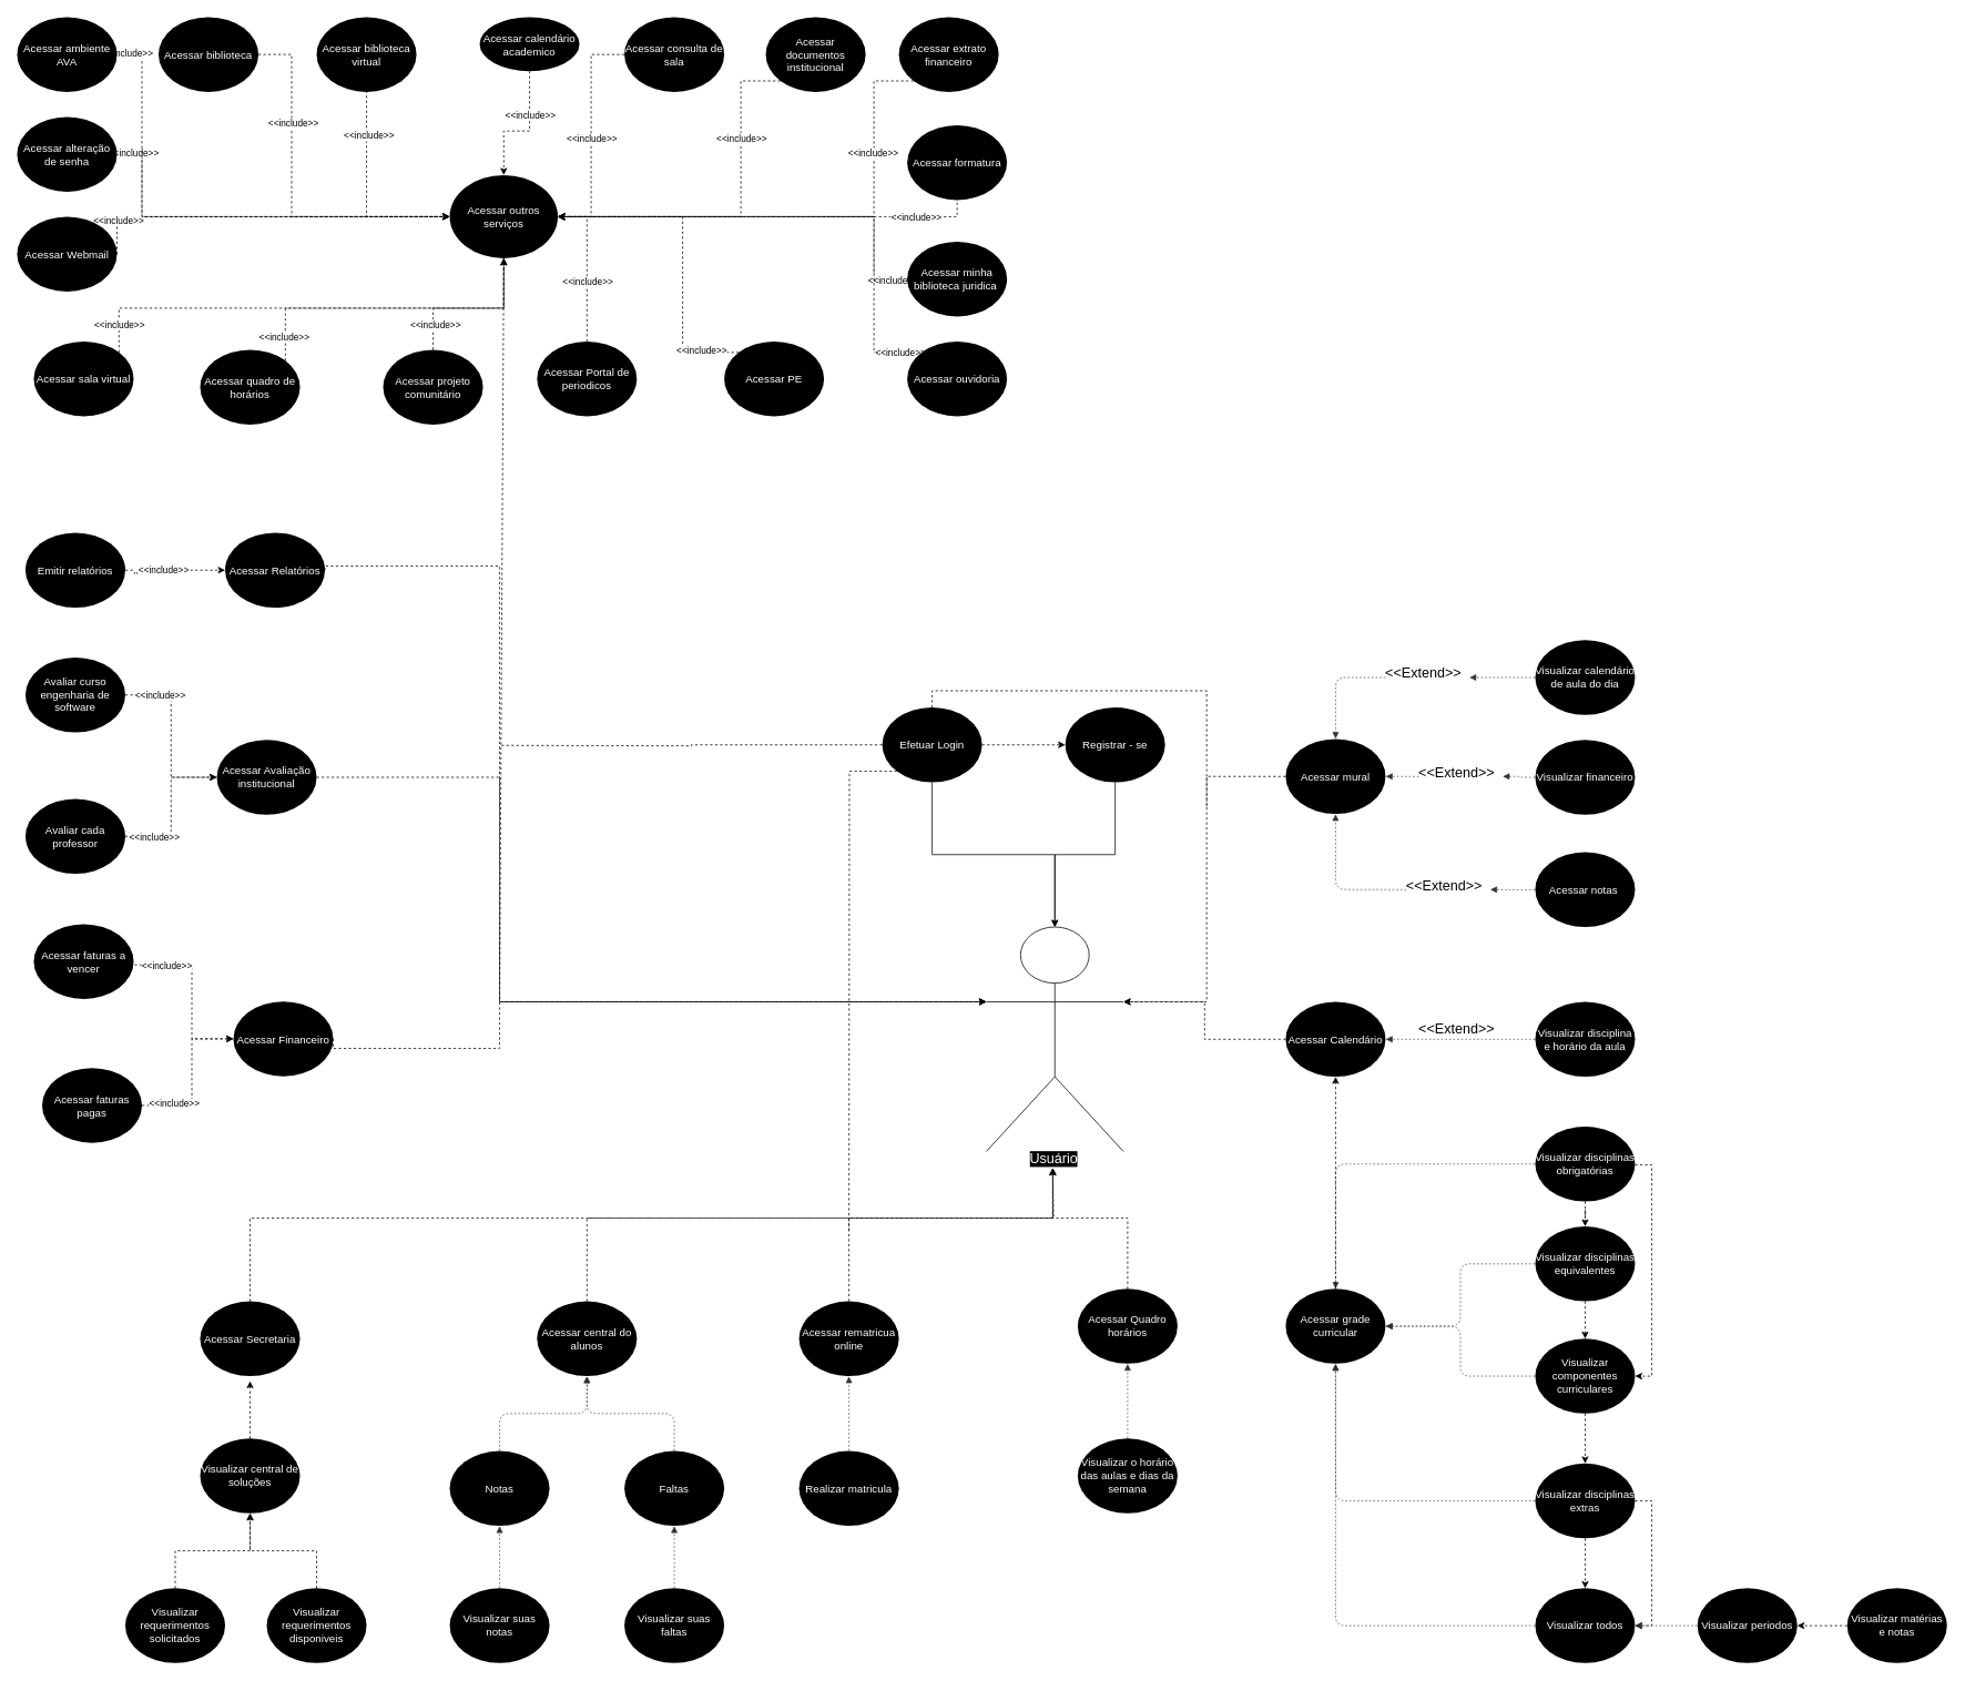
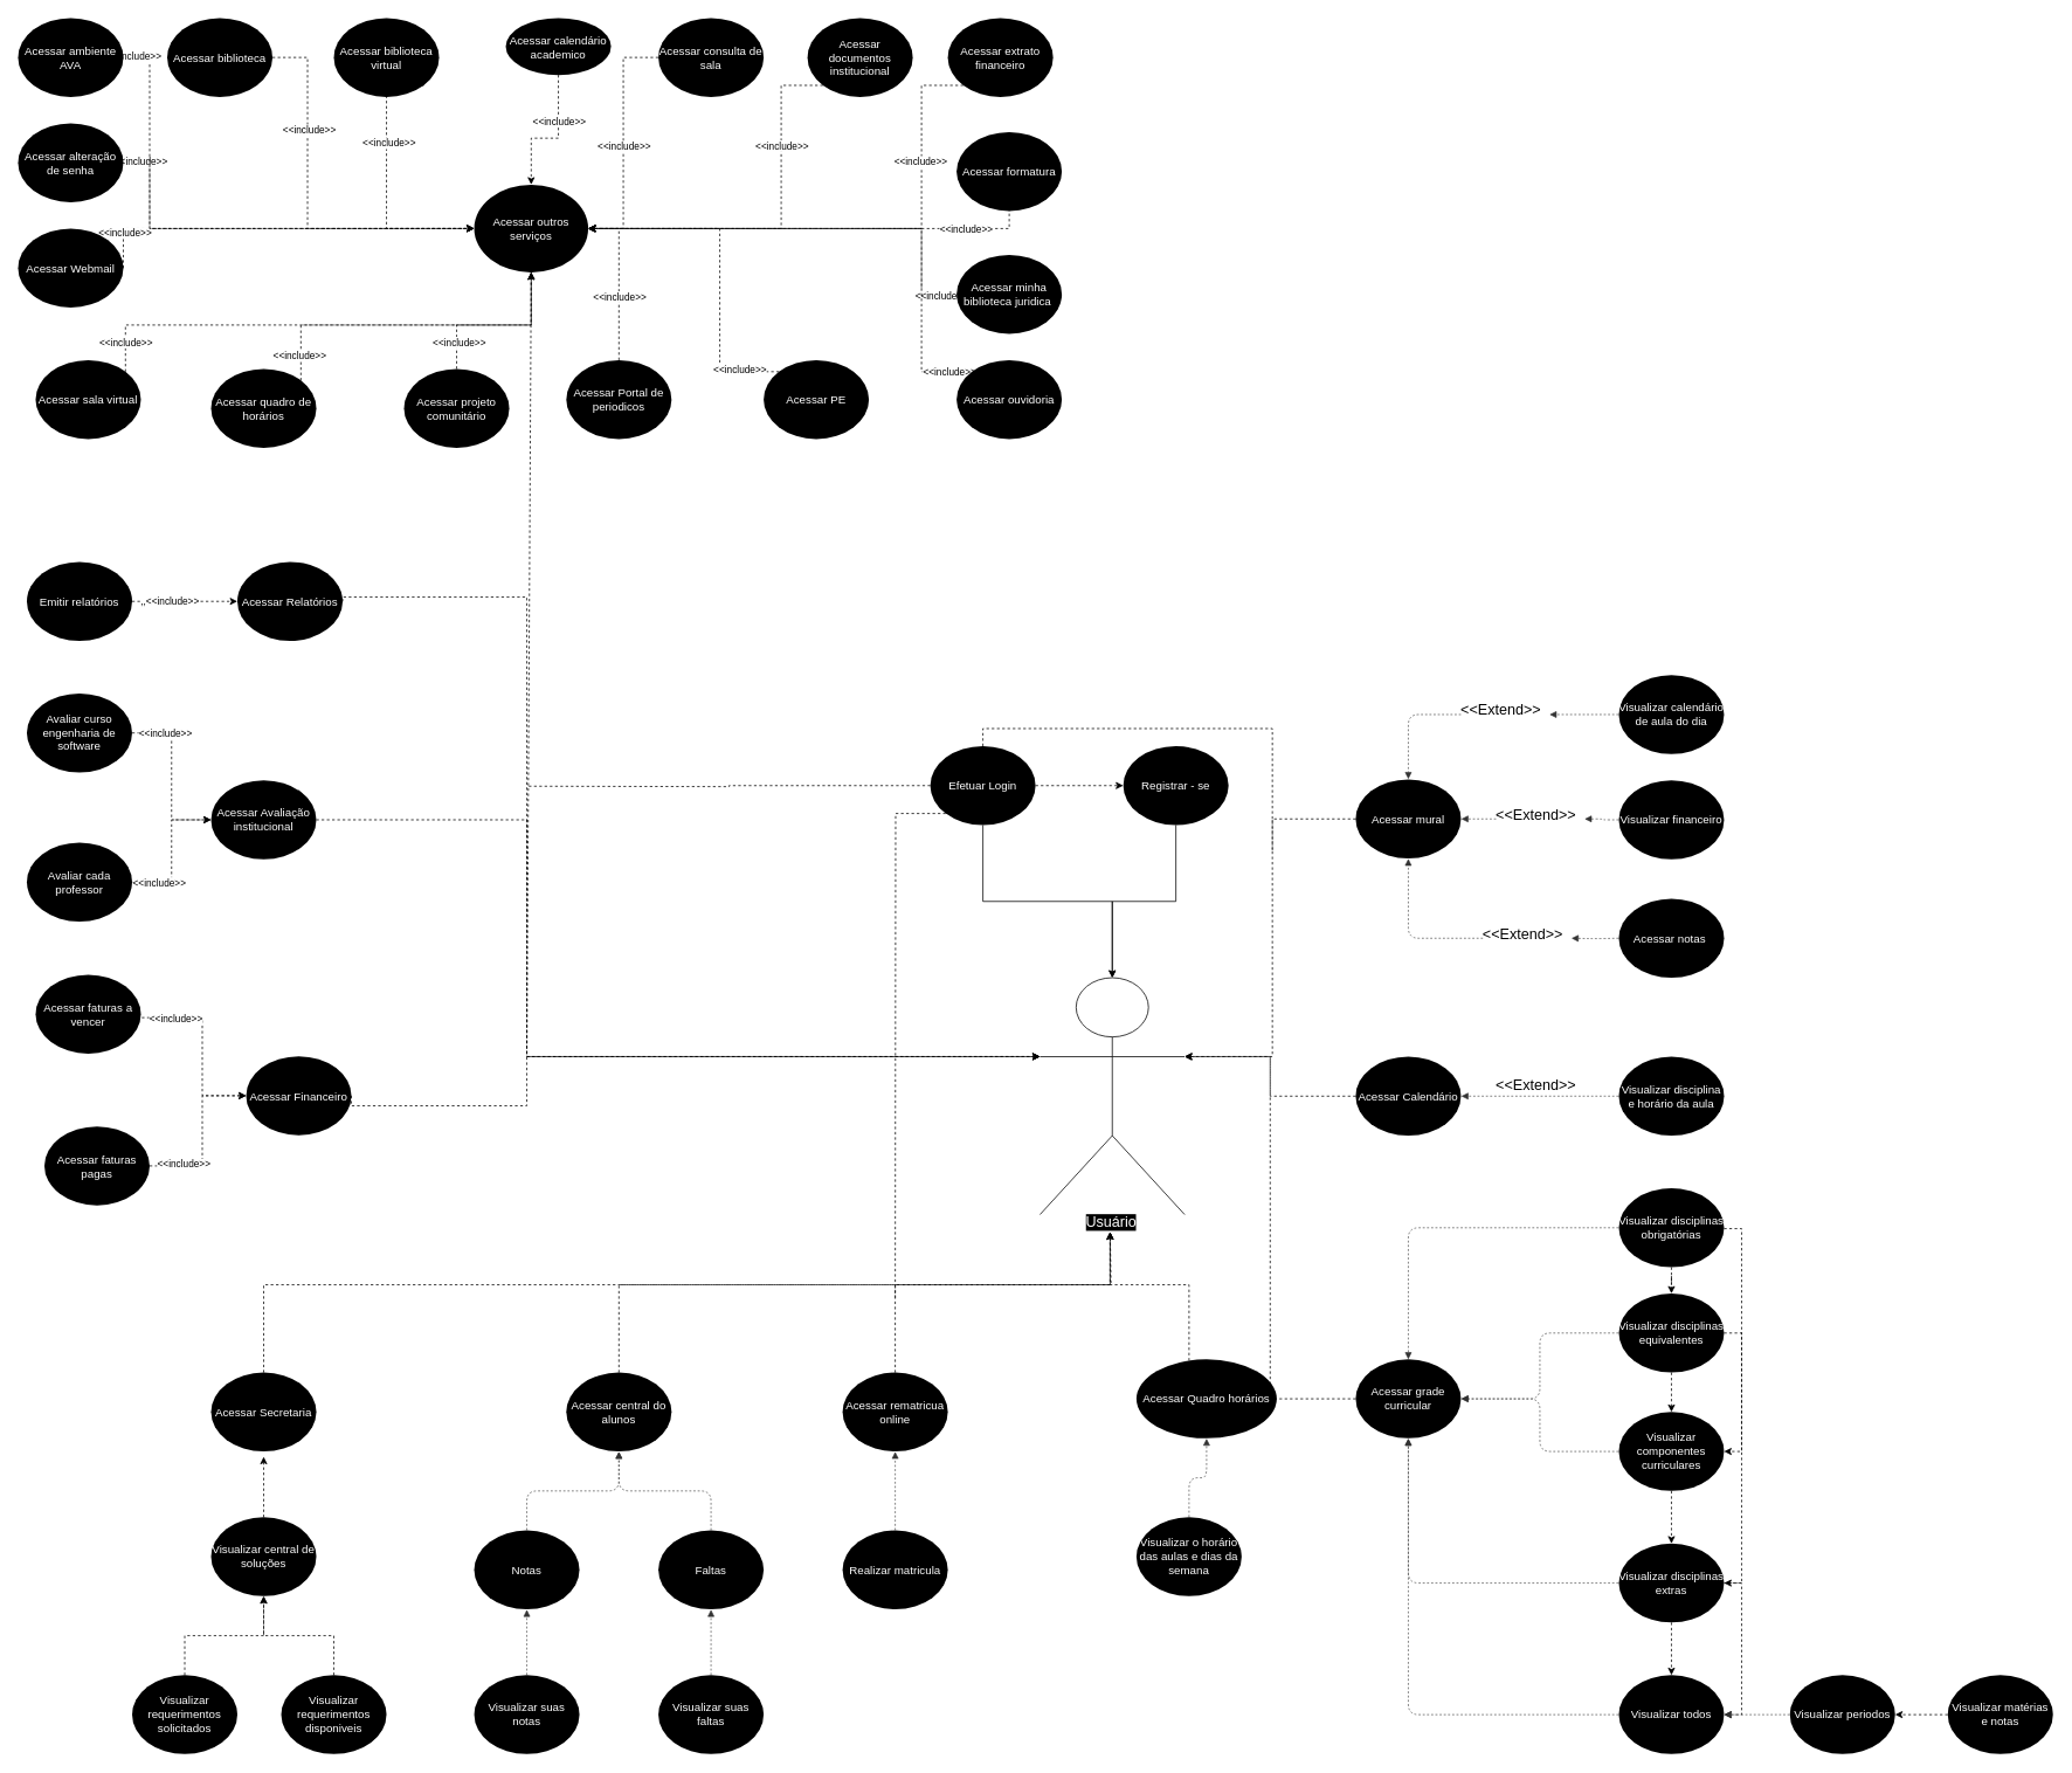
- <mxCell id="21" value="Acessar Avaliação institucional" style="html=1;overflow=block;blockSpacing=1;whiteSpace=wrap;ellipse;fontSize=13;spacing=0;strokeColor=#unset;rounded=1;absoluteArcSize=1;arcSize=12;fillColor=#unset;strokeWidth=NaN;lucidId=_IagbeA8bNs2;fontColor=#FFFFFF;dashed=1;" parent="1" vertex="1"><mxGeometry x="260" y="889" width="120" height="90" as="geometry" /></mxCell>
+ <mxCell id="21" value="Acessar Avaliação institucional" style="html=1;overflow=block;blockSpacing=1;whiteSpace=wrap;ellipse;fontSize=13;spacing=0;strokeColor=#unset;rounded=1;absoluteArcSize=1;arcSize=12;fillColor=#unset;strokeWidth=NaN;lucidId=_IagbeA8bNs2;fontColor=#FFFFFF;dashed=1;" parent="1" vertex="1"><mxGeometry x="240" y="889" width="120" height="90" as="geometry" /></mxCell>
- <mxCell id="74" style="edgeStyle=orthogonalEdgeStyle;rounded=0;orthogonalLoop=1;jettySize=auto;html=1;dashed=1;" parent="1" source="13" target="12" edge="1"><mxGeometry relative="1" as="geometry" /></mxCell>
+ <mxCell id="74" style="edgeStyle=orthogonalEdgeStyle;rounded=0;orthogonalLoop=1;jettySize=auto;html=1;entryX=1;entryY=0.333;entryDx=0;entryDy=0;entryPerimeter=0;dashed=1;" parent="1" source="13" target="4" edge="1"><mxGeometry relative="1" as="geometry" /></mxCell>
- <mxCell id="15" value="Acessar Quadro horários" style="html=1;overflow=block;blockSpacing=1;whiteSpace=wrap;ellipse;fontSize=13;spacing=0;strokeColor=#unset;rounded=1;absoluteArcSize=1;arcSize=12;fillColor=#unset;strokeWidth=NaN;lucidId=pIagBj0s2qwh;fontColor=#FFFFFF;dashed=1;" parent="1" vertex="1"><mxGeometry x="1295" y="1549" width="120" height="90" as="geometry" /></mxCell>
+ <mxCell id="15" value="Acessar Quadro horários" style="html=1;overflow=block;blockSpacing=1;whiteSpace=wrap;ellipse;fontSize=13;spacing=0;strokeColor=#unset;rounded=1;absoluteArcSize=1;arcSize=12;fillColor=#unset;strokeWidth=NaN;lucidId=pIagBj0s2qwh;fontColor=#FFFFFF;dashed=1;" parent="1" vertex="1"><mxGeometry x="1295" y="1549" width="160" height="90" as="geometry" /></mxCell>
+ <mxCell id="42" style="edgeStyle=orthogonalEdgeStyle;rounded=0;orthogonalLoop=1;jettySize=auto;html=1;entryX=1;entryY=0.5;entryDx=0;entryDy=0;dashed=1;" parent="1" source="43" target="48" edge="1"><mxGeometry relative="1" as="geometry"><Array as="points"><mxPoint x="1985" y="1519" /><mxPoint x="1985" y="1804" /></Array></mxGeometry></mxCell>
